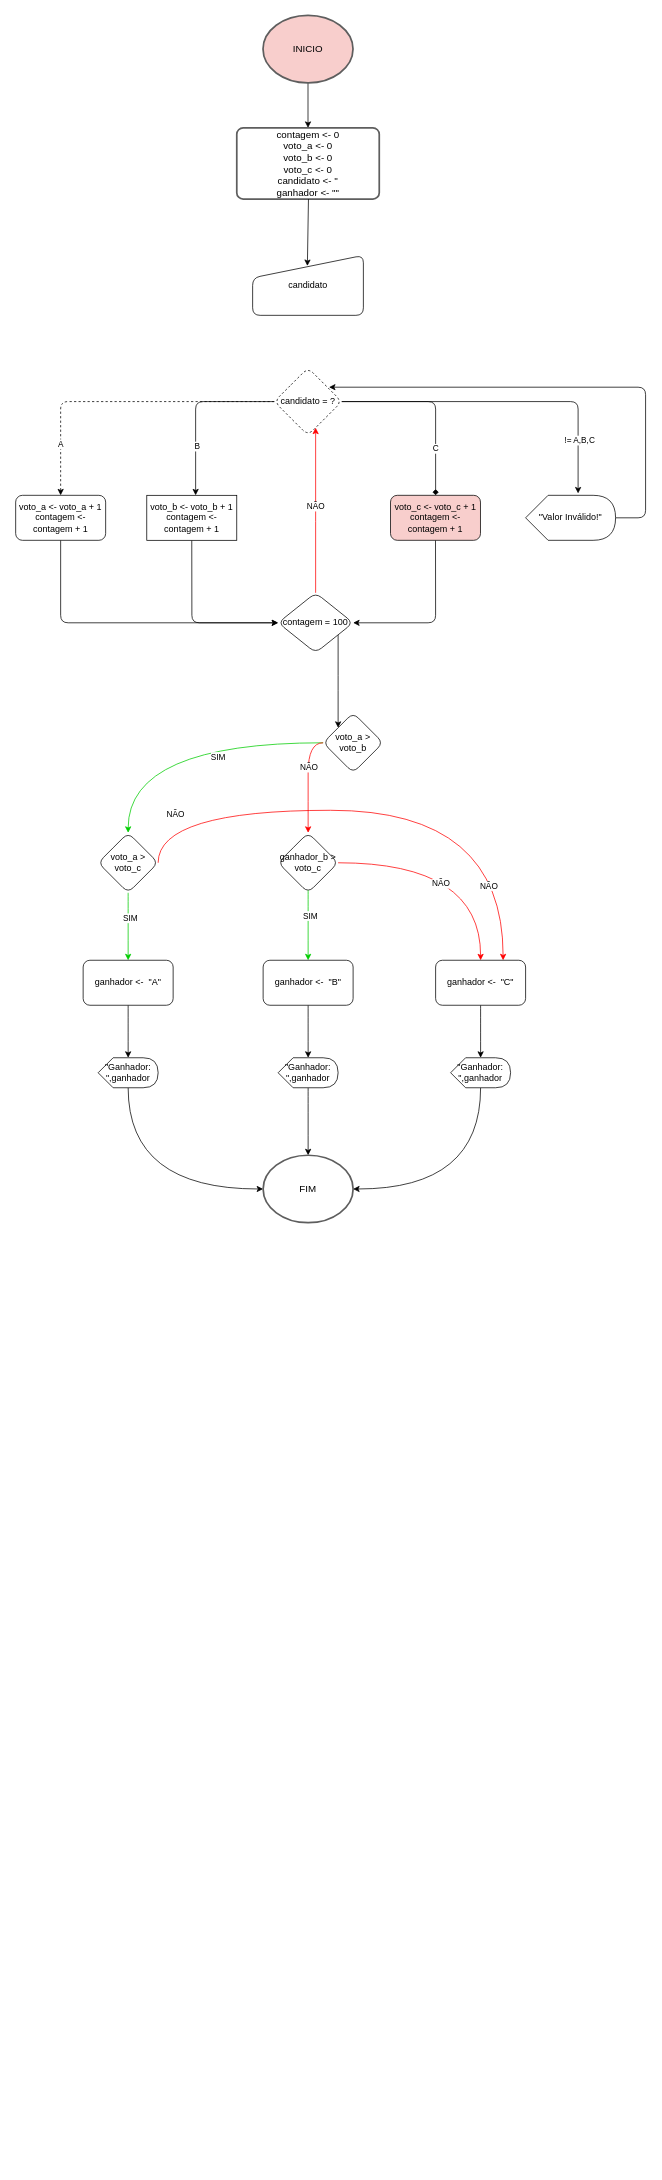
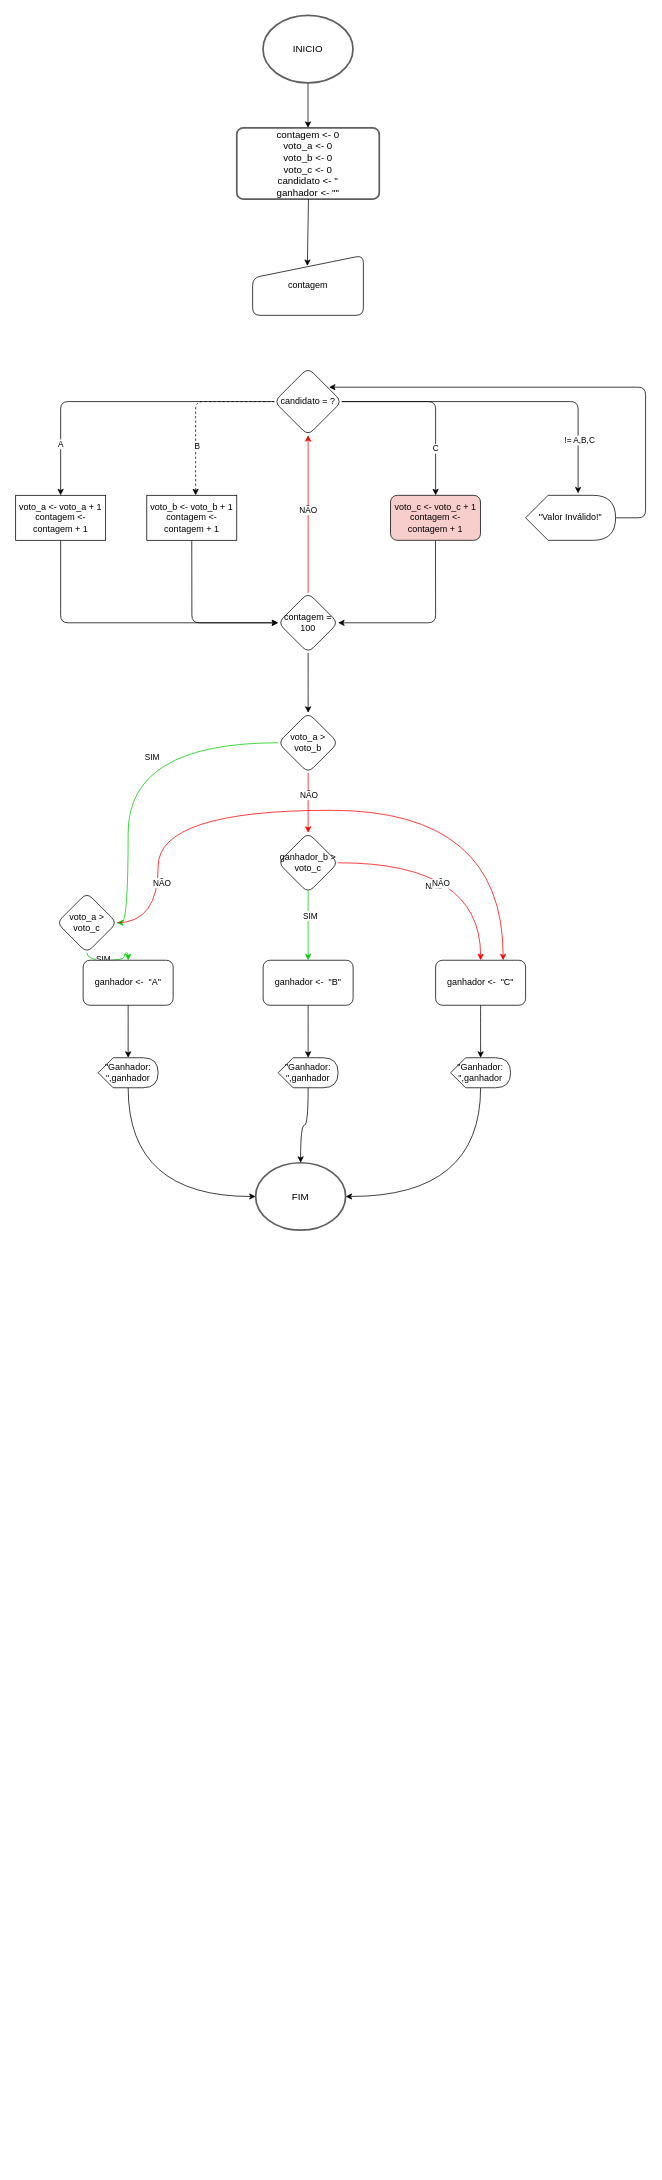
- <mxCell id="5" value="INICIO" style="html=1;overflow=block;blockSpacing=1;whiteSpace=wrap;ellipse;fontSize=13;spacing=3.8;strokeColor=#5e5e5e;strokeOpacity=100;rounded=1;absoluteArcSize=1;arcSize=9;strokeWidth=2.3;fillColor=#f8cecc;" parent="1" vertex="1"><mxGeometry x="349.85" y="20" width="120" height="90" as="geometry" /></mxCell>
+ <mxCell id="5" value="INICIO" style="html=1;overflow=block;blockSpacing=1;whiteSpace=wrap;ellipse;fontSize=13;spacing=3.8;strokeColor=#5e5e5e;strokeOpacity=100;rounded=1;absoluteArcSize=1;arcSize=9;strokeWidth=2.3;" parent="1" vertex="1"><mxGeometry x="349.85" y="20" width="120" height="90" as="geometry" /></mxCell>
- <mxCell id="7" value="candidato" style="shape=manualInput;whiteSpace=wrap;html=1;rounded=1;" vertex="1" parent="1"><mxGeometry x="336" y="340" width="147.69" height="80" as="geometry" /></mxCell>
+ <mxCell id="7" value="contagem" style="shape=manualInput;whiteSpace=wrap;html=1;rounded=1;" vertex="1" parent="1"><mxGeometry x="336" y="340" width="147.69" height="80" as="geometry" /></mxCell>
- <mxCell id="11" value="" style="edgeStyle=elbowEdgeStyle;html=1;dashed=1;" edge="1" parent="1" source="17" target="21"><mxGeometry relative="1" as="geometry"><Array as="points"><mxPoint x="80" y="590" /></Array></mxGeometry></mxCell>
+ <mxCell id="11" value="" style="edgeStyle=elbowEdgeStyle;html=1;" edge="1" parent="1" source="17" target="21"><mxGeometry relative="1" as="geometry"><Array as="points"><mxPoint x="80" y="590" /></Array></mxGeometry></mxCell>
- <mxCell id="17" value="candidato = ?" style="rhombus;whiteSpace=wrap;html=1;rounded=1;dashed=1;" vertex="1" parent="1"><mxGeometry x="364.85" y="490" width="90" height="90" as="geometry" /></mxCell>
+ <mxCell id="17" value="candidato = ?" style="rhombus;whiteSpace=wrap;html=1;rounded=1;" vertex="1" parent="1"><mxGeometry x="364.85" y="490" width="90" height="90" as="geometry" /></mxCell>
- <mxCell id="9" value="" style="edgeStyle=elbowEdgeStyle;html=1;" edge="1" parent="1" source="17" target="19"><mxGeometry relative="1" as="geometry"><Array as="points"><mxPoint x="260" y="590" /><mxPoint x="250" y="600" /><mxPoint x="260" y="600" /></Array></mxGeometry></mxCell>
+ <mxCell id="9" value="" style="edgeStyle=elbowEdgeStyle;html=1;dashed=1;" edge="1" parent="1" source="17" target="19"><mxGeometry relative="1" as="geometry"><Array as="points"><mxPoint x="260" y="590" /><mxPoint x="250" y="600" /><mxPoint x="260" y="600" /></Array></mxGeometry></mxCell>
- <mxCell id="13" value="" style="edgeStyle=elbowEdgeStyle;html=1;endArrow=diamond;" edge="1" parent="1" source="17" target="23"><mxGeometry relative="1" as="geometry"><Array as="points"><mxPoint x="580" y="600" /></Array></mxGeometry></mxCell>
+ <mxCell id="13" value="" style="edgeStyle=elbowEdgeStyle;html=1;" edge="1" parent="1" source="17" target="23"><mxGeometry relative="1" as="geometry"><Array as="points"><mxPoint x="580" y="600" /></Array></mxGeometry></mxCell>
- <mxCell id="21" value="voto_a &amp;lt;- voto_a + 1&lt;br&gt;contagem &amp;lt;- contagem + 1" style="whiteSpace=wrap;html=1;rounded=1;" vertex="1" parent="1"><mxGeometry x="20" y="660" width="120" height="60" as="geometry" /></mxCell>
+ <mxCell id="21" value="voto_a &amp;lt;- voto_a + 1&lt;br&gt;contagem &amp;lt;- contagem + 1" style="whiteSpace=wrap;html=1;rounded=0;" vertex="1" parent="1"><mxGeometry x="20" y="660" width="120" height="60" as="geometry" /></mxCell>
- <mxCell id="29" value="contagem = 100" style="rhombus;whiteSpace=wrap;html=1;rounded=1;" vertex="1" parent="1"><mxGeometry x="370" y="790" width="100" height="80" as="geometry" /></mxCell>
+ <mxCell id="29" value="contagem = 100" style="rhombus;whiteSpace=wrap;html=1;rounded=1;" vertex="1" parent="1"><mxGeometry x="370" y="790" width="80" height="80" as="geometry" /></mxCell>
- <mxCell id="34" value="voto_a &amp;gt; voto_b" style="rhombus;whiteSpace=wrap;html=1;rounded=1;" vertex="1" parent="1"><mxGeometry x="430" y="950" width="80" height="80" as="geometry" /></mxCell>
+ <mxCell id="34" value="voto_a &amp;gt; voto_b" style="rhombus;whiteSpace=wrap;html=1;rounded=1;" vertex="1" parent="1"><mxGeometry x="370" y="950" width="80" height="80" as="geometry" /></mxCell>
- <mxCell id="40" value="voto_a &amp;gt; voto_c" style="rhombus;whiteSpace=wrap;html=1;rounded=1;" vertex="1" parent="1"><mxGeometry x="130" y="1110" width="80" height="80" as="geometry" /></mxCell>
+ <mxCell id="40" value="voto_a &amp;gt; voto_c" style="rhombus;whiteSpace=wrap;html=1;rounded=1;" vertex="1" parent="1"><mxGeometry x="75" y="1190" width="80" height="80" as="geometry" /></mxCell>
- <mxCell id="58" value="FIM" style="html=1;overflow=block;blockSpacing=1;whiteSpace=wrap;ellipse;fontSize=13;spacing=3.8;strokeColor=#5e5e5e;strokeOpacity=100;rounded=1;absoluteArcSize=1;arcSize=9;strokeWidth=2.3;" vertex="1" parent="1"><mxGeometry x="350" y="1540" width="120" height="90" as="geometry" /></mxCell>
+ <mxCell id="58" value="FIM" style="html=1;overflow=block;blockSpacing=1;whiteSpace=wrap;ellipse;fontSize=13;spacing=3.8;strokeColor=#5e5e5e;strokeOpacity=100;rounded=1;absoluteArcSize=1;arcSize=9;strokeWidth=2.3;" vertex="1" parent="1"><mxGeometry x="340" y="1550" width="120" height="90" as="geometry" /></mxCell>
